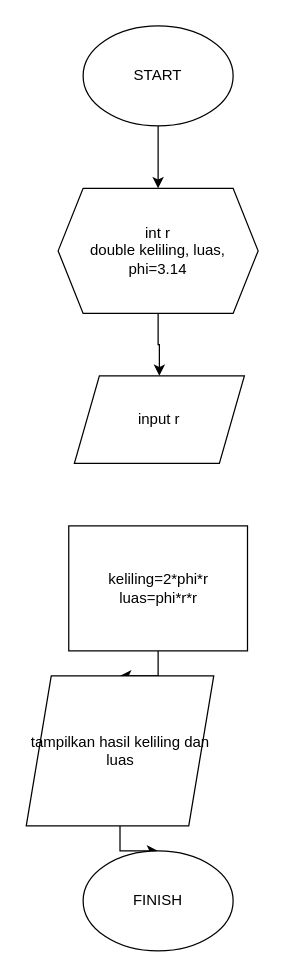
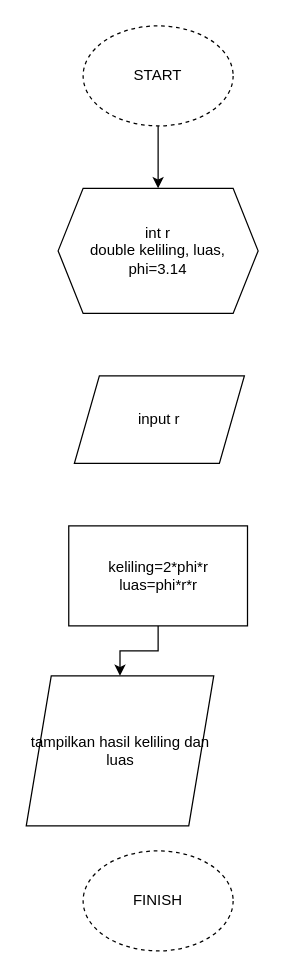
- <mxCell id="3" value="START" style="ellipse;whiteSpace=wrap;html=1;" vertex="1" parent="1"><mxGeometry x="66" y="20" width="120" height="80" as="geometry" /></mxCell>
+ <mxCell id="3" value="START" style="ellipse;whiteSpace=wrap;html=1;dashed=1;" vertex="1" parent="1"><mxGeometry x="66" y="20" width="120" height="80" as="geometry" /></mxCell>
- <mxCell id="4" style="edgeStyle=orthogonalEdgeStyle;rounded=0;orthogonalLoop=1;jettySize=auto;html=1;" edge="1" parent="1" source="5" target="6"><mxGeometry relative="1" as="geometry"><mxPoint x="126" y="300" as="targetPoint" /></mxGeometry></mxCell>
- <mxCell id="8" value="keliling=2*phi*r&lt;br&gt;luas=phi*r*r" style="rounded=0;whiteSpace=wrap;html=1;" vertex="1" parent="1"><mxGeometry x="54.5" y="420" width="143" height="100" as="geometry" /></mxCell>
+ <mxCell id="8" value="keliling=2*phi*r&lt;br&gt;luas=phi*r*r" style="rounded=0;whiteSpace=wrap;html=1;" vertex="1" parent="1"><mxGeometry x="54.5" y="420" width="143" height="80" as="geometry" /></mxCell>
- <mxCell id="9" style="edgeStyle=orthogonalEdgeStyle;rounded=0;orthogonalLoop=1;jettySize=auto;html=1;" edge="1" parent="1" source="10" target="11"><mxGeometry relative="1" as="geometry"><mxPoint x="126" y="680" as="targetPoint" /></mxGeometry></mxCell>
- <mxCell id="11" value="FINISH" style="ellipse;whiteSpace=wrap;html=1;" vertex="1" parent="1"><mxGeometry x="66" y="680" width="120" height="80" as="geometry" /></mxCell>
+ <mxCell id="11" value="FINISH" style="ellipse;whiteSpace=wrap;html=1;dashed=1;" vertex="1" parent="1"><mxGeometry x="66" y="680" width="120" height="80" as="geometry" /></mxCell>
